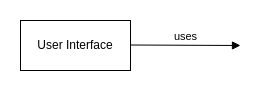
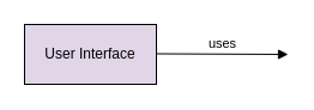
- <mxCell id="2" value="User Interface" style="html=1;whiteSpace=wrap;" vertex="1" parent="1"><mxGeometry x="20" y="20" width="110" height="50" as="geometry" /></mxCell>
+ <mxCell id="2" value="User Interface" style="html=1;whiteSpace=wrap;fillColor=#e1d5e7;" vertex="1" parent="1"><mxGeometry x="20" y="20" width="110" height="50" as="geometry" /></mxCell>
